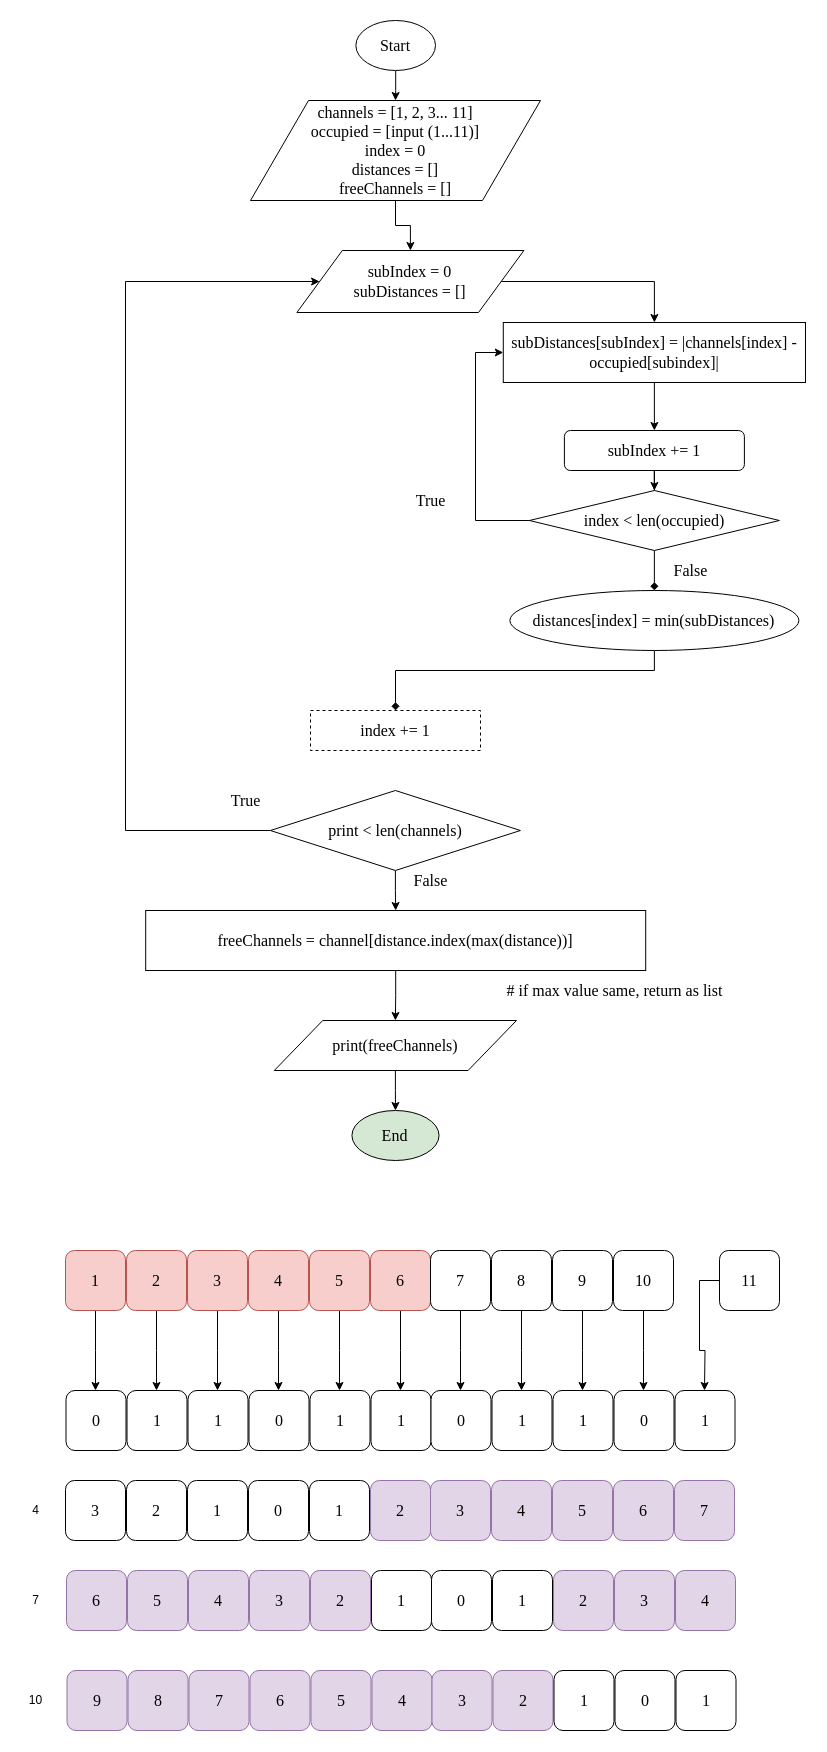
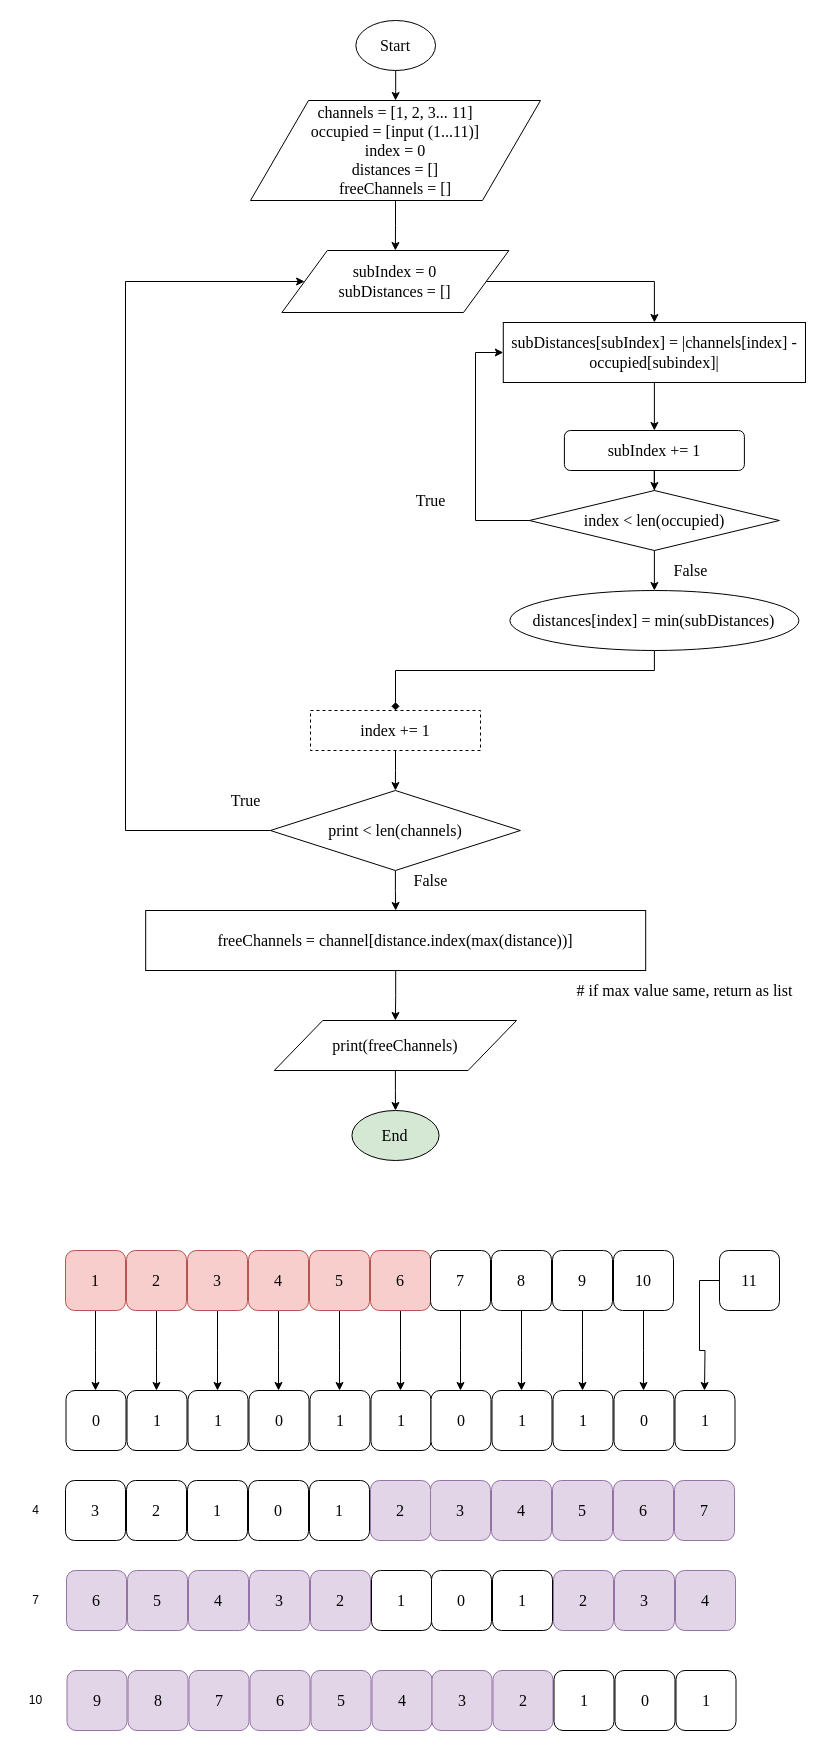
- <mxCell id="52" value="&lt;span&gt;subIndex = 0&lt;br&gt;&lt;/span&gt;subDistances = []&lt;span&gt;&lt;br&gt;&lt;/span&gt;" style="shape=parallelogram;perimeter=parallelogramPerimeter;whiteSpace=wrap;html=1;fontFamily=Tahoma;fontSize=16;" parent="1" vertex="1"><mxGeometry x="296.4" y="250" width="227" height="62" as="geometry" /></mxCell>
+ <mxCell id="52" value="&lt;span&gt;subIndex = 0&lt;br&gt;&lt;/span&gt;subDistances = []&lt;span&gt;&lt;br&gt;&lt;/span&gt;" style="shape=parallelogram;perimeter=parallelogramPerimeter;whiteSpace=wrap;html=1;fontFamily=Tahoma;fontSize=16;" parent="1" vertex="1"><mxGeometry x="281.4" y="250" width="227" height="62" as="geometry" /></mxCell>
- <mxCell id="33" style="edgeStyle=orthogonalEdgeStyle;rounded=0;orthogonalLoop=1;jettySize=auto;html=1;fontFamily=Tahoma;fontSize=16;endArrow=diamond;" parent="1" source="35" target="39" edge="1"><mxGeometry relative="1" as="geometry"><mxPoint x="653.9" y="610" as="targetPoint" /></mxGeometry></mxCell>
+ <mxCell id="33" style="edgeStyle=orthogonalEdgeStyle;rounded=0;orthogonalLoop=1;jettySize=auto;html=1;fontFamily=Tahoma;fontSize=16;" parent="1" source="35" target="39" edge="1"><mxGeometry relative="1" as="geometry"><mxPoint x="653.9" y="610" as="targetPoint" /></mxGeometry></mxCell>
+ <mxCell id="46" style="edgeStyle=orthogonalEdgeStyle;rounded=0;orthogonalLoop=1;jettySize=auto;html=1;entryX=0.5;entryY=0;entryDx=0;entryDy=0;fontFamily=Tahoma;fontSize=16;" parent="1" source="47" target="45" edge="1"><mxGeometry relative="1" as="geometry" /></mxCell>
- <mxCell id="40" value="# if max value same, return as list" style="text;html=1;align=center;verticalAlign=middle;resizable=0;points=[];autosize=1;fontSize=16;fontFamily=Tahoma;" parent="1" vertex="1"><mxGeometry x="483.9" y="980" width="260" height="20" as="geometry" /></mxCell>
+ <mxCell id="40" value="# if max value same, return as list" style="text;html=1;align=center;verticalAlign=middle;resizable=0;points=[];autosize=1;fontSize=16;fontFamily=Tahoma;" parent="1" vertex="1"><mxGeometry x="553.9" y="980" width="260" height="20" as="geometry" /></mxCell>
